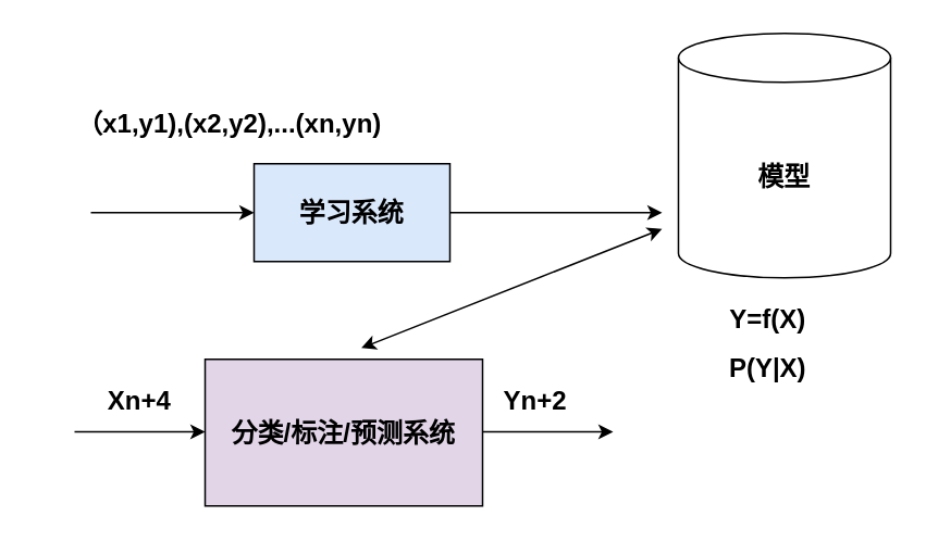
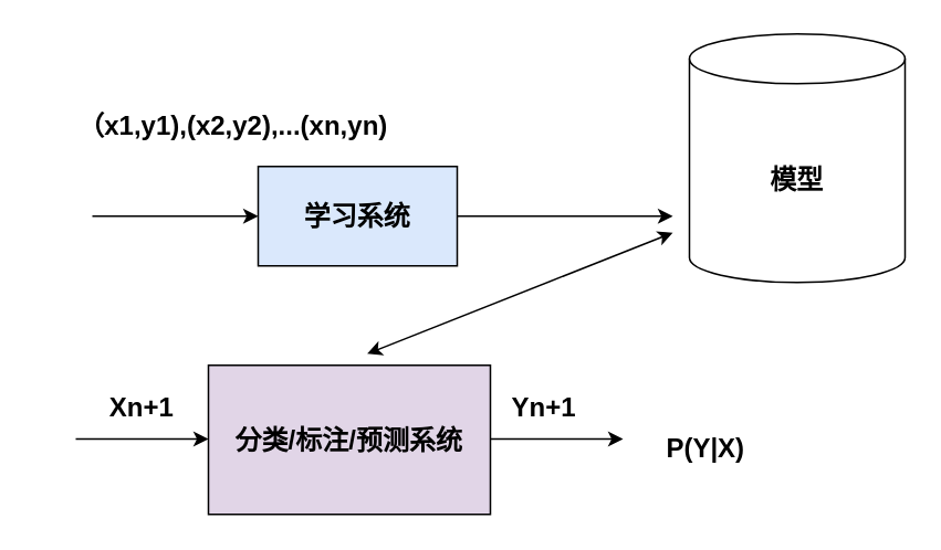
- <mxCell id="13" value="Y=f(X)" style="text;html=1;strokeColor=none;fillColor=none;align=center;verticalAlign=middle;whiteSpace=wrap;rounded=0;fontSize=16;fontStyle=1" vertex="1" parent="1"><mxGeometry x="435" y="180" width="70" height="30" as="geometry" /></mxCell>
- <mxCell id="14" value="P(Y|X)" style="text;html=1;strokeColor=none;fillColor=none;align=center;verticalAlign=middle;whiteSpace=wrap;rounded=0;fontSize=16;fontStyle=1" vertex="1" parent="1"><mxGeometry x="440" y="210" width="60" height="30" as="geometry" /></mxCell>
+ <mxCell id="14" value="P(Y|X)" style="text;html=1;strokeColor=none;fillColor=none;align=center;verticalAlign=middle;whiteSpace=wrap;rounded=0;fontSize=16;fontStyle=1" vertex="1" parent="1"><mxGeometry x="395" y="255" width="60" height="30" as="geometry" /></mxCell>
- <mxCell id="10" value="Xn+4" style="text;html=1;strokeColor=none;fillColor=none;align=center;verticalAlign=middle;whiteSpace=wrap;rounded=0;fontSize=16;fontStyle=1" vertex="1" parent="1"><mxGeometry x="55" y="230" width="60" height="30" as="geometry" /></mxCell>
+ <mxCell id="10" value="Xn+1" style="text;html=1;strokeColor=none;fillColor=none;align=center;verticalAlign=middle;whiteSpace=wrap;rounded=0;fontSize=16;fontStyle=1" vertex="1" parent="1"><mxGeometry x="55" y="230" width="60" height="30" as="geometry" /></mxCell>
- <mxCell id="11" value="Yn+2" style="text;html=1;strokeColor=none;fillColor=none;align=center;verticalAlign=middle;whiteSpace=wrap;rounded=0;fontSize=16;fontStyle=1" vertex="1" parent="1"><mxGeometry x="275" y="230" width="105" height="30" as="geometry" /></mxCell>
+ <mxCell id="11" value="Yn+1" style="text;html=1;strokeColor=none;fillColor=none;align=center;verticalAlign=middle;whiteSpace=wrap;rounded=0;fontSize=16;fontStyle=1" vertex="1" parent="1"><mxGeometry x="275" y="230" width="105" height="30" as="geometry" /></mxCell>
